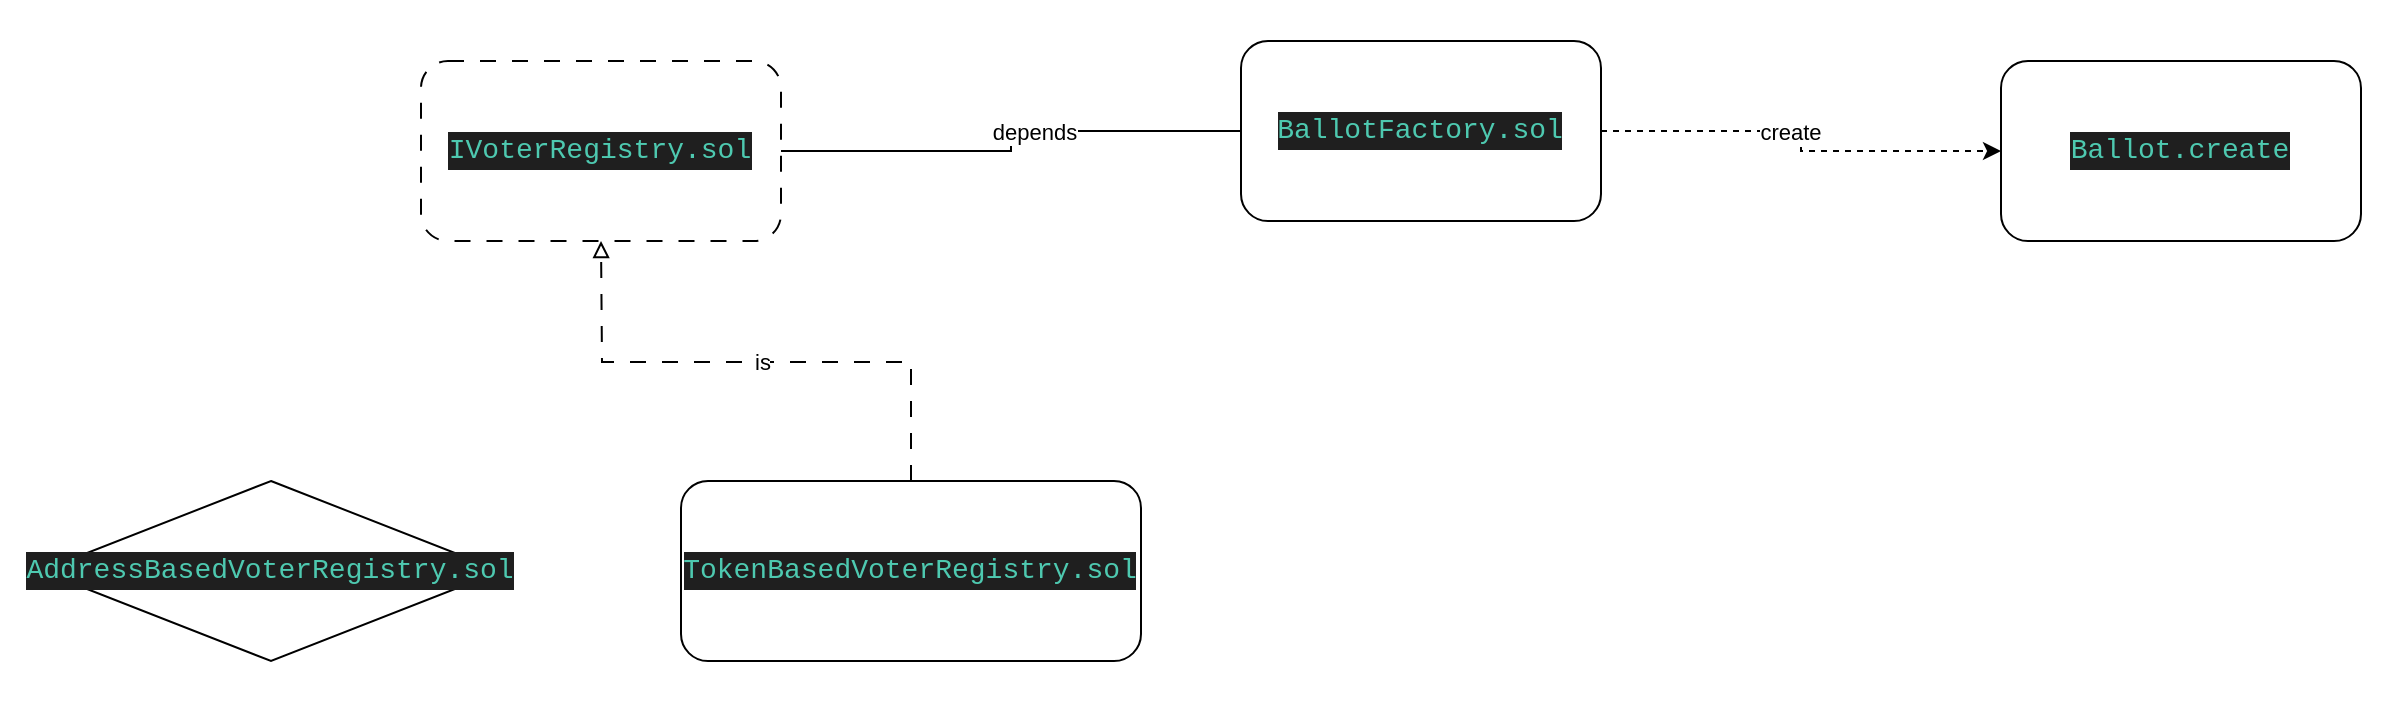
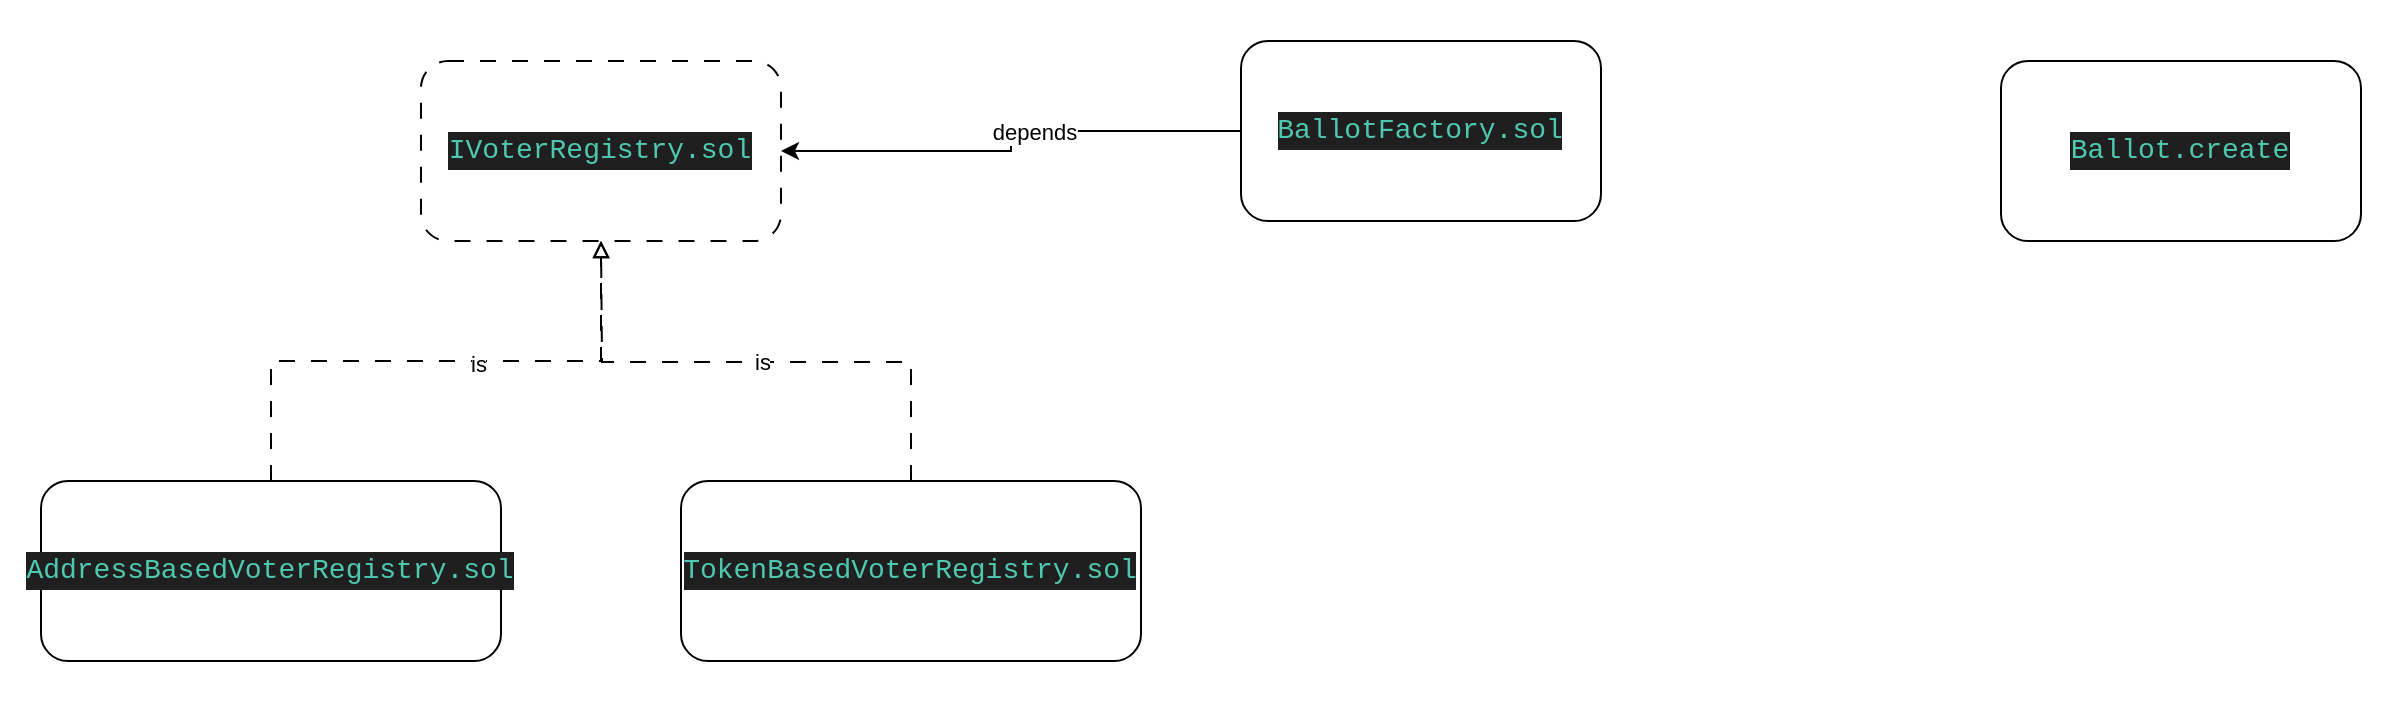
- <mxCell id="3" style="edgeStyle=orthogonalEdgeStyle;rounded=0;orthogonalLoop=1;jettySize=auto;html=1;exitX=1;exitY=0.5;exitDx=0;exitDy=0;entryX=0;entryY=0.5;entryDx=0;entryDy=0;dashed=1;" edge="1" parent="1" source="7" target="2"><mxGeometry relative="1" as="geometry" /></mxCell>
- <mxCell id="4" value="create" style="edgeLabel;html=1;align=center;verticalAlign=middle;resizable=0;points=[];" vertex="1" connectable="0" parent="3"><mxGeometry x="-0.103" relative="1" as="geometry"><mxPoint as="offset" /></mxGeometry></mxCell>
- <mxCell id="5" style="edgeStyle=orthogonalEdgeStyle;rounded=0;orthogonalLoop=1;jettySize=auto;html=1;exitX=0;exitY=0.5;exitDx=0;exitDy=0;entryX=1;entryY=0.5;entryDx=0;entryDy=0;endArrow=none;" edge="1" parent="1" source="7" target="8"><mxGeometry relative="1" as="geometry" /></mxCell>
+ <mxCell id="5" style="edgeStyle=orthogonalEdgeStyle;rounded=0;orthogonalLoop=1;jettySize=auto;html=1;exitX=0;exitY=0.5;exitDx=0;exitDy=0;entryX=1;entryY=0.5;entryDx=0;entryDy=0;" edge="1" parent="1" source="7" target="8"><mxGeometry relative="1" as="geometry" /></mxCell>
+ <mxCell id="9" style="edgeStyle=orthogonalEdgeStyle;rounded=0;orthogonalLoop=1;jettySize=auto;html=1;exitX=0.5;exitY=0;exitDx=0;exitDy=0;entryX=0.5;entryY=1;entryDx=0;entryDy=0;endArrow=block;endFill=0;dashed=1;dashPattern=8 8;" edge="1" parent="1" source="11" target="8"><mxGeometry relative="1" as="geometry" /></mxCell>
+ <mxCell id="10" value="is" style="edgeLabel;html=1;align=center;verticalAlign=middle;resizable=0;points=[];" vertex="1" connectable="0" parent="9"><mxGeometry x="0.151" y="-1" relative="1" as="geometry"><mxPoint x="-1" as="offset" /></mxGeometry></mxCell>
- <mxCell id="11" value="&lt;div style=&quot;color: rgb(204, 204, 204); background-color: rgb(31, 31, 31); font-family: Consolas, &amp;quot;Courier New&amp;quot;, monospace; font-size: 14px; line-height: 19px; white-space: pre;&quot;&gt;&lt;div style=&quot;line-height: 19px;&quot;&gt;&lt;span style=&quot;color: #4ec9b0;&quot;&gt;AddressBasedVoterRegistry.sol&lt;/span&gt;&lt;/div&gt;&lt;/div&gt;" style="rhombus;whiteSpace=wrap;html=1;verticalAlign=middle;fontSize=15;" vertex="1" parent="1"><mxGeometry x="20" y="240" width="230" height="90" as="geometry" /></mxCell>
+ <mxCell id="11" value="&lt;div style=&quot;color: rgb(204, 204, 204); background-color: rgb(31, 31, 31); font-family: Consolas, &amp;quot;Courier New&amp;quot;, monospace; font-size: 14px; line-height: 19px; white-space: pre;&quot;&gt;&lt;div style=&quot;line-height: 19px;&quot;&gt;&lt;span style=&quot;color: #4ec9b0;&quot;&gt;AddressBasedVoterRegistry.sol&lt;/span&gt;&lt;/div&gt;&lt;/div&gt;" style="rounded=1;whiteSpace=wrap;html=1;verticalAlign=middle;fontSize=15;" vertex="1" parent="1"><mxGeometry x="20" y="240" width="230" height="90" as="geometry" /></mxCell>
